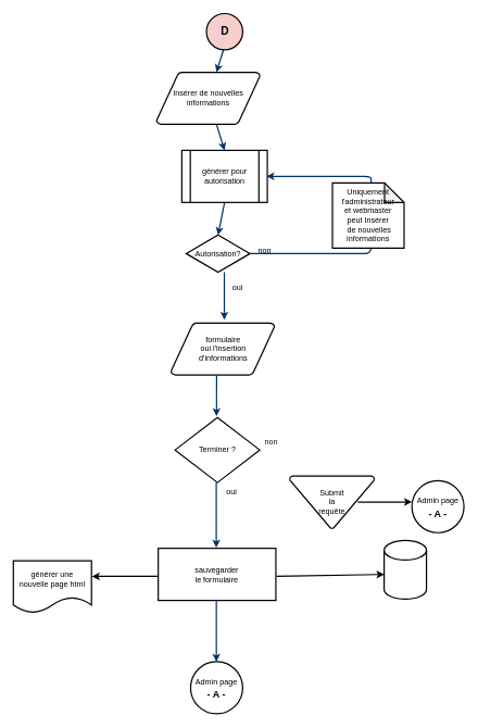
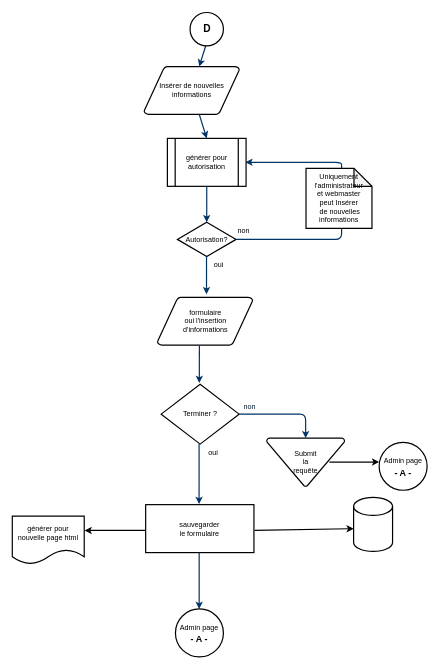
- <mxCell id="27" value="&lt;b&gt;&lt;font style=&quot;font-size: 17px;&quot;&gt;D&lt;/font&gt;&lt;/b&gt;" style="ellipse;whiteSpace=wrap;html=1;aspect=fixed;strokeWidth=2;fillColor=#f8cecc;" vertex="1" parent="1"><mxGeometry x="316.55" y="20" width="55.63" height="55.63" as="geometry" /></mxCell>
+ <mxCell id="27" value="&lt;b&gt;&lt;font style=&quot;font-size: 17px;&quot;&gt;D&lt;/font&gt;&lt;/b&gt;" style="ellipse;whiteSpace=wrap;html=1;aspect=fixed;strokeWidth=2;" vertex="1" parent="1"><mxGeometry x="316.55" y="20" width="55.63" height="55.63" as="geometry" /></mxCell>
- <mxCell id="3" value="Autorisation?" style="shape=mxgraph.flowchart.decision;strokeWidth=2;gradientColor=none;gradientDirection=north;fontStyle=0;html=1;" vertex="1" parent="1"><mxGeometry x="285.37" y="360" width="98" height="57" as="geometry" /></mxCell>
+ <mxCell id="3" value="Autorisation?" style="shape=mxgraph.flowchart.decision;strokeWidth=2;gradientColor=none;gradientDirection=north;fontStyle=0;html=1;" vertex="1" parent="1"><mxGeometry x="295.37" y="370" width="98" height="57" as="geometry" /></mxCell>
+ <mxCell id="13" value="" style="edgeStyle=elbowEdgeStyle;elbow=vertical;exitX=1;exitY=0.5;exitPerimeter=0;entryX=0.5;entryY=0;entryPerimeter=0;fontStyle=1;strokeColor=#003366;strokeWidth=2;html=1;" edge="1" parent="1" source="11" target="12"><mxGeometry x="-155.63" y="-560" width="100" height="100" as="geometry"><mxPoint x="-235.63" y="-470" as="sourcePoint" /><mxPoint x="-135.63" y="-570" as="targetPoint" /><Array as="points"><mxPoint x="504.37" y="690" /></Array></mxGeometry></mxCell>
- <mxCell id="23" value="&lt;span style=&quot;&quot;&gt;générer une&lt;/span&gt;&lt;br style=&quot;&quot;&gt;&lt;span style=&quot;&quot;&gt;nouvelle page html&lt;/span&gt;" style="shape=document;whiteSpace=wrap;html=1;boundedLbl=1;strokeWidth=2;" vertex="1" parent="1"><mxGeometry x="20" y="860" width="120" height="80" as="geometry" /></mxCell>
+ <mxCell id="23" value="&lt;span style=&quot;&quot;&gt;générer pour&lt;/span&gt;&lt;br style=&quot;&quot;&gt;&lt;span style=&quot;&quot;&gt;nouvelle page html&lt;/span&gt;" style="shape=document;whiteSpace=wrap;html=1;boundedLbl=1;strokeWidth=2;" vertex="1" parent="1"><mxGeometry x="20" y="860" width="120" height="80" as="geometry" /></mxCell>
